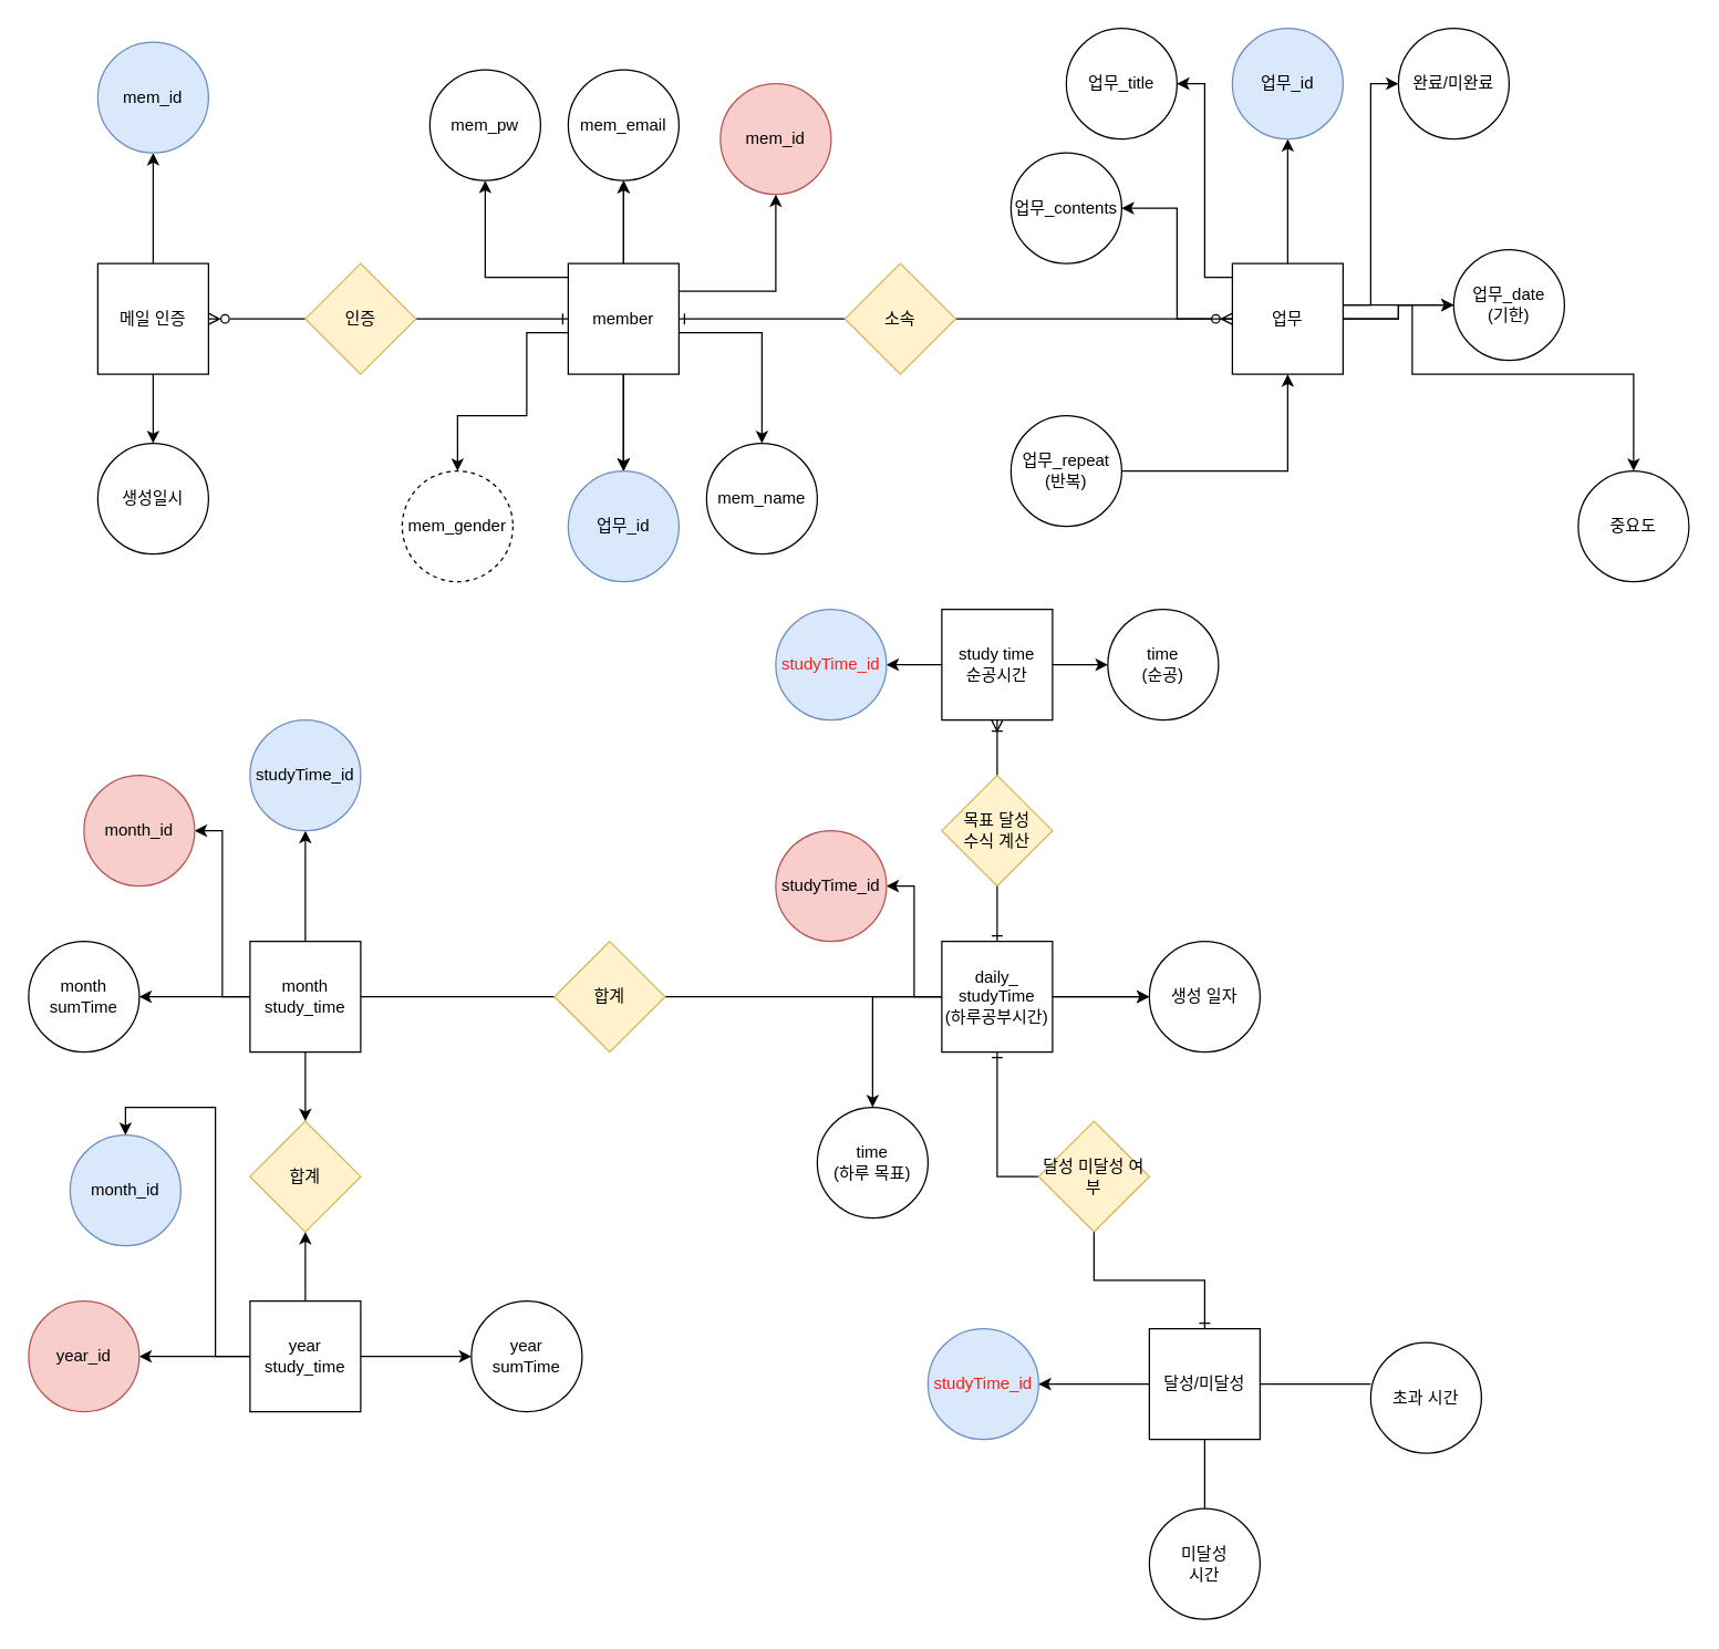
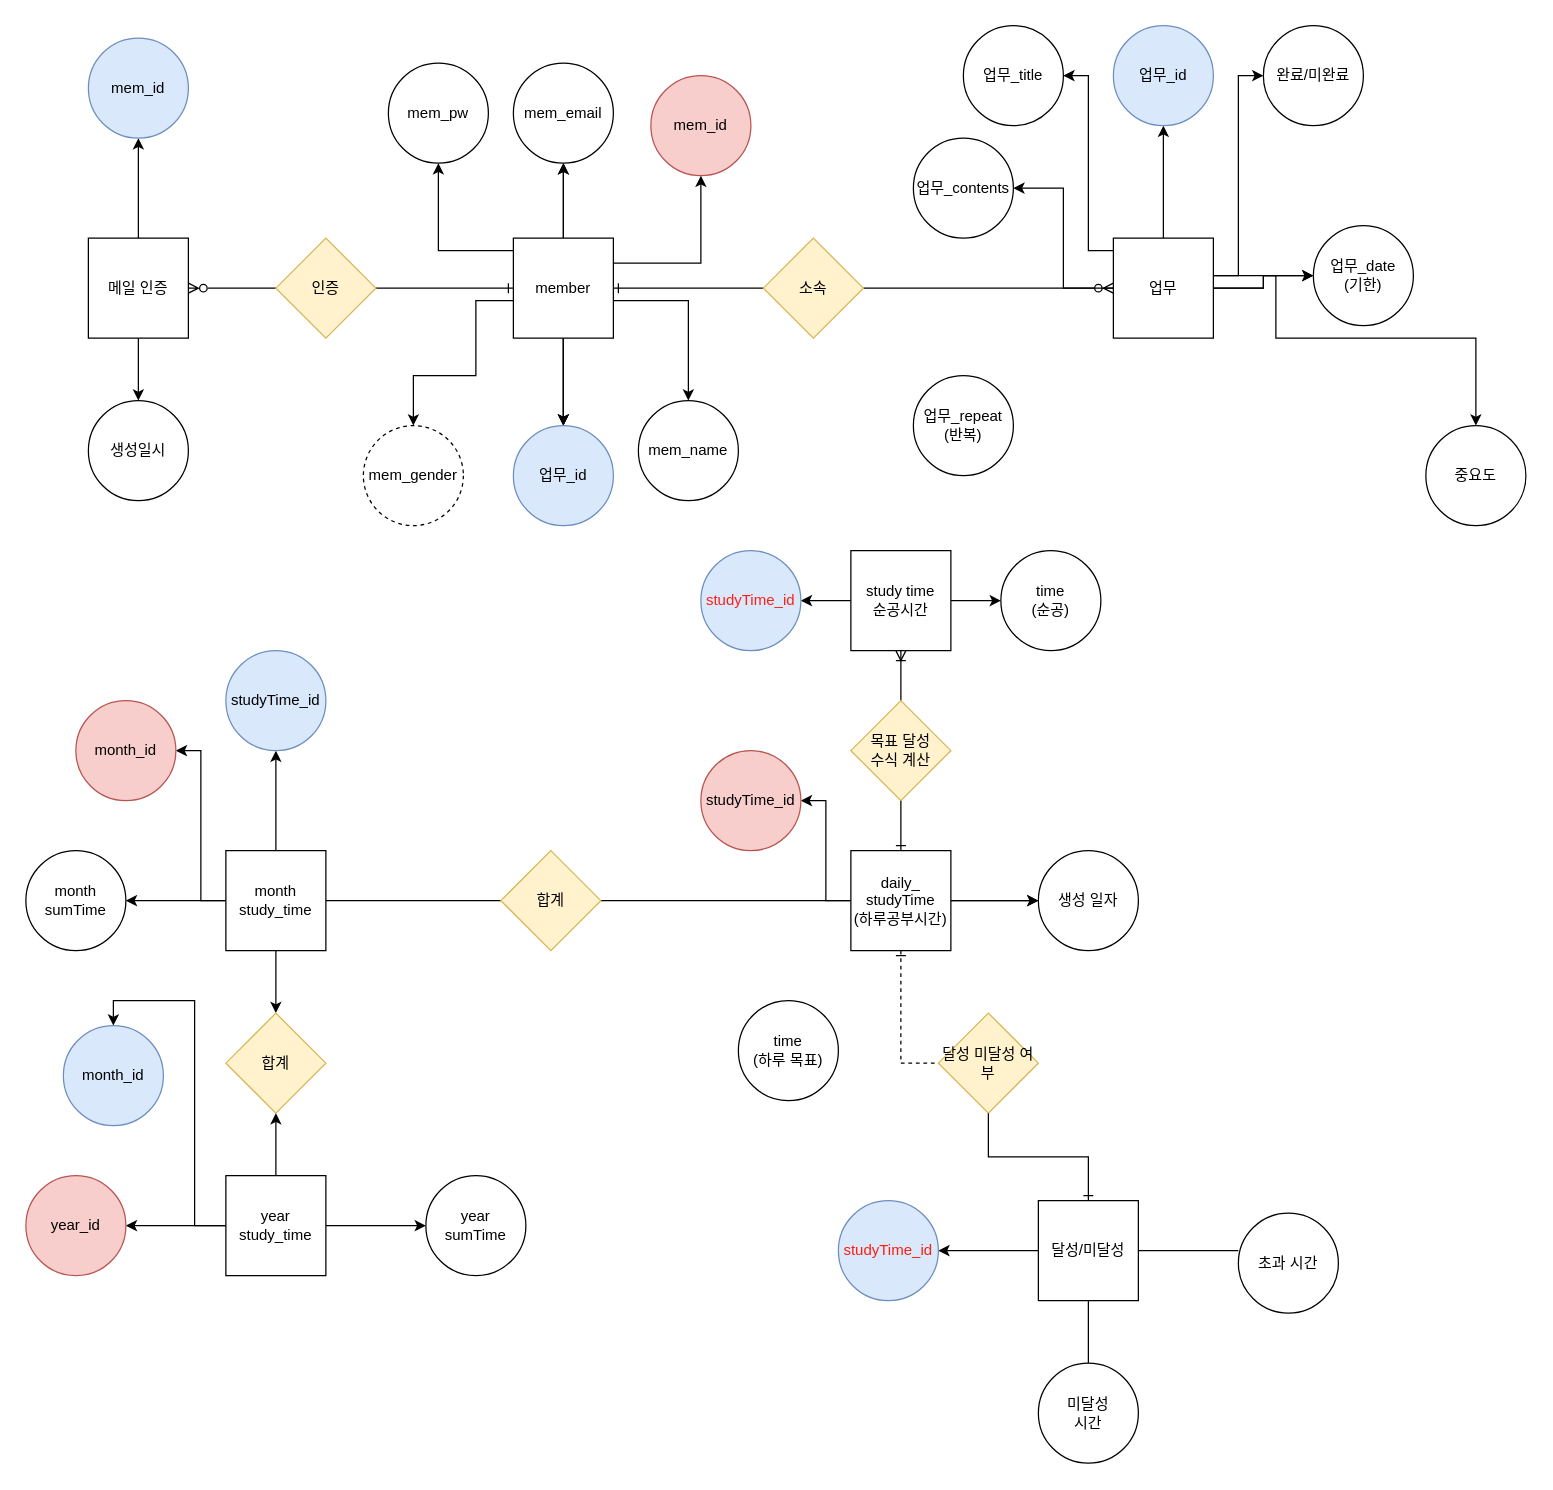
- <mxCell id="15" style="edgeStyle=orthogonalEdgeStyle;rounded=0;orthogonalLoop=1;jettySize=auto;html=1;" parent="1" source="16" target="10" edge="1"><mxGeometry relative="1" as="geometry" /></mxCell>
- <mxCell id="27" value="" style="edgeStyle=orthogonalEdgeStyle;rounded=0;orthogonalLoop=1;jettySize=auto;html=1;" parent="1" source="31" target="34" edge="1"><mxGeometry relative="1" as="geometry" /></mxCell>
- <mxCell id="29" style="edgeStyle=orthogonalEdgeStyle;rounded=0;orthogonalLoop=1;jettySize=auto;html=1;entryX=0;entryY=0.5;entryDx=0;entryDy=0;endArrow=none;endFill=0;startArrow=ERone;startFill=0;" parent="1" source="31" edge="1" target="37"><mxGeometry relative="1" as="geometry"><mxPoint x="818" y="867.04" as="targetPoint" /><Array as="points"><mxPoint x="720" y="850" /></Array></mxGeometry></mxCell>
+ <mxCell id="29" style="edgeStyle=orthogonalEdgeStyle;rounded=0;orthogonalLoop=1;jettySize=auto;html=1;entryX=0;entryY=0.5;entryDx=0;entryDy=0;endArrow=none;endFill=0;startArrow=ERone;startFill=0;dashed=1;" parent="1" source="31" edge="1" target="37"><mxGeometry relative="1" as="geometry"><mxPoint x="818" y="867.04" as="targetPoint" /><Array as="points"><mxPoint x="720" y="850" /></Array></mxGeometry></mxCell>
